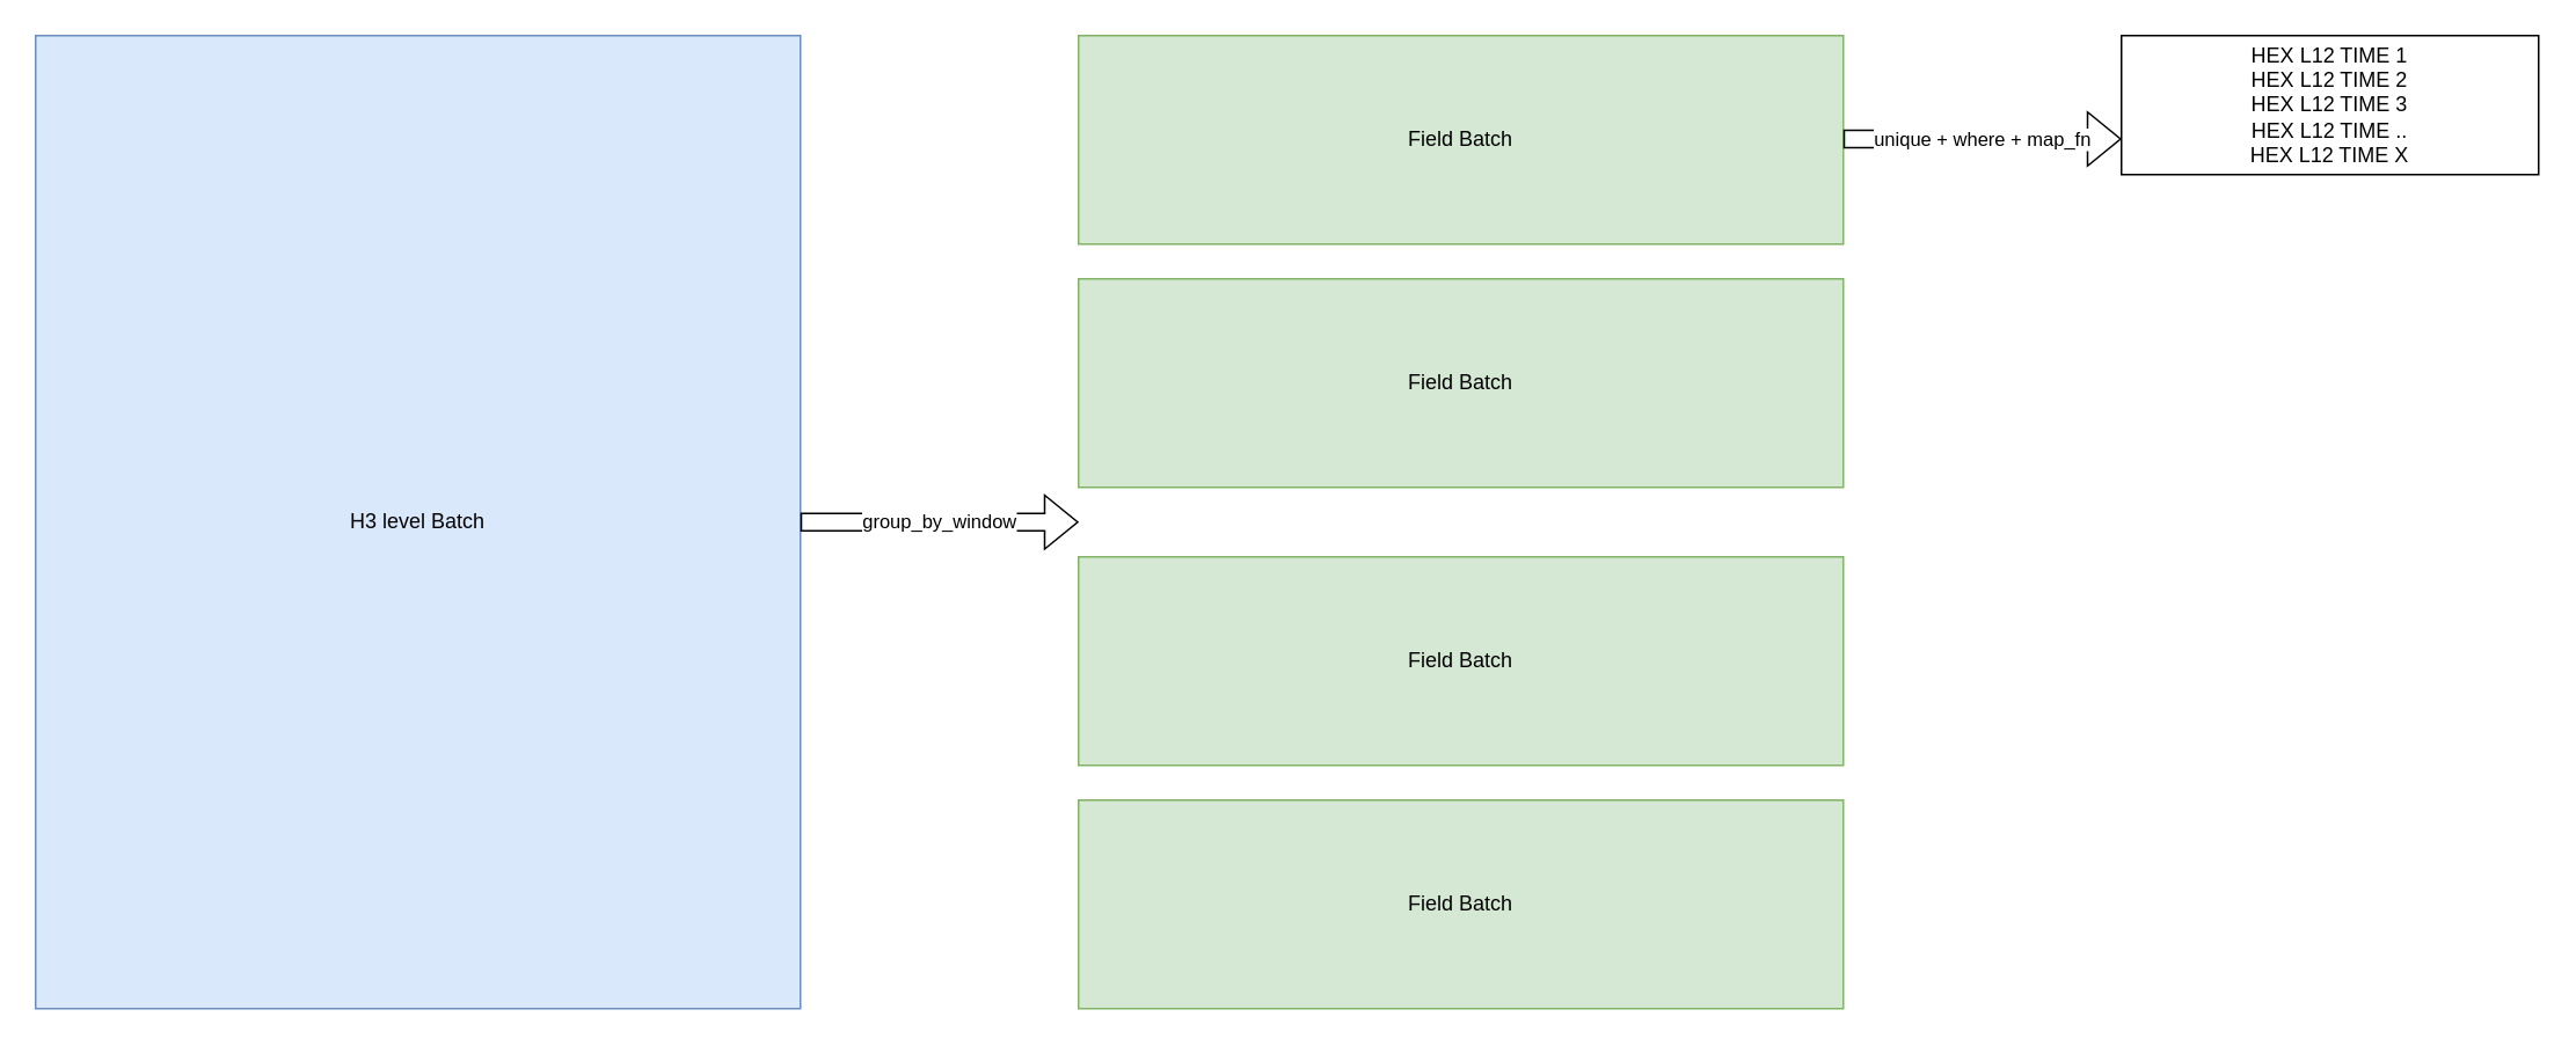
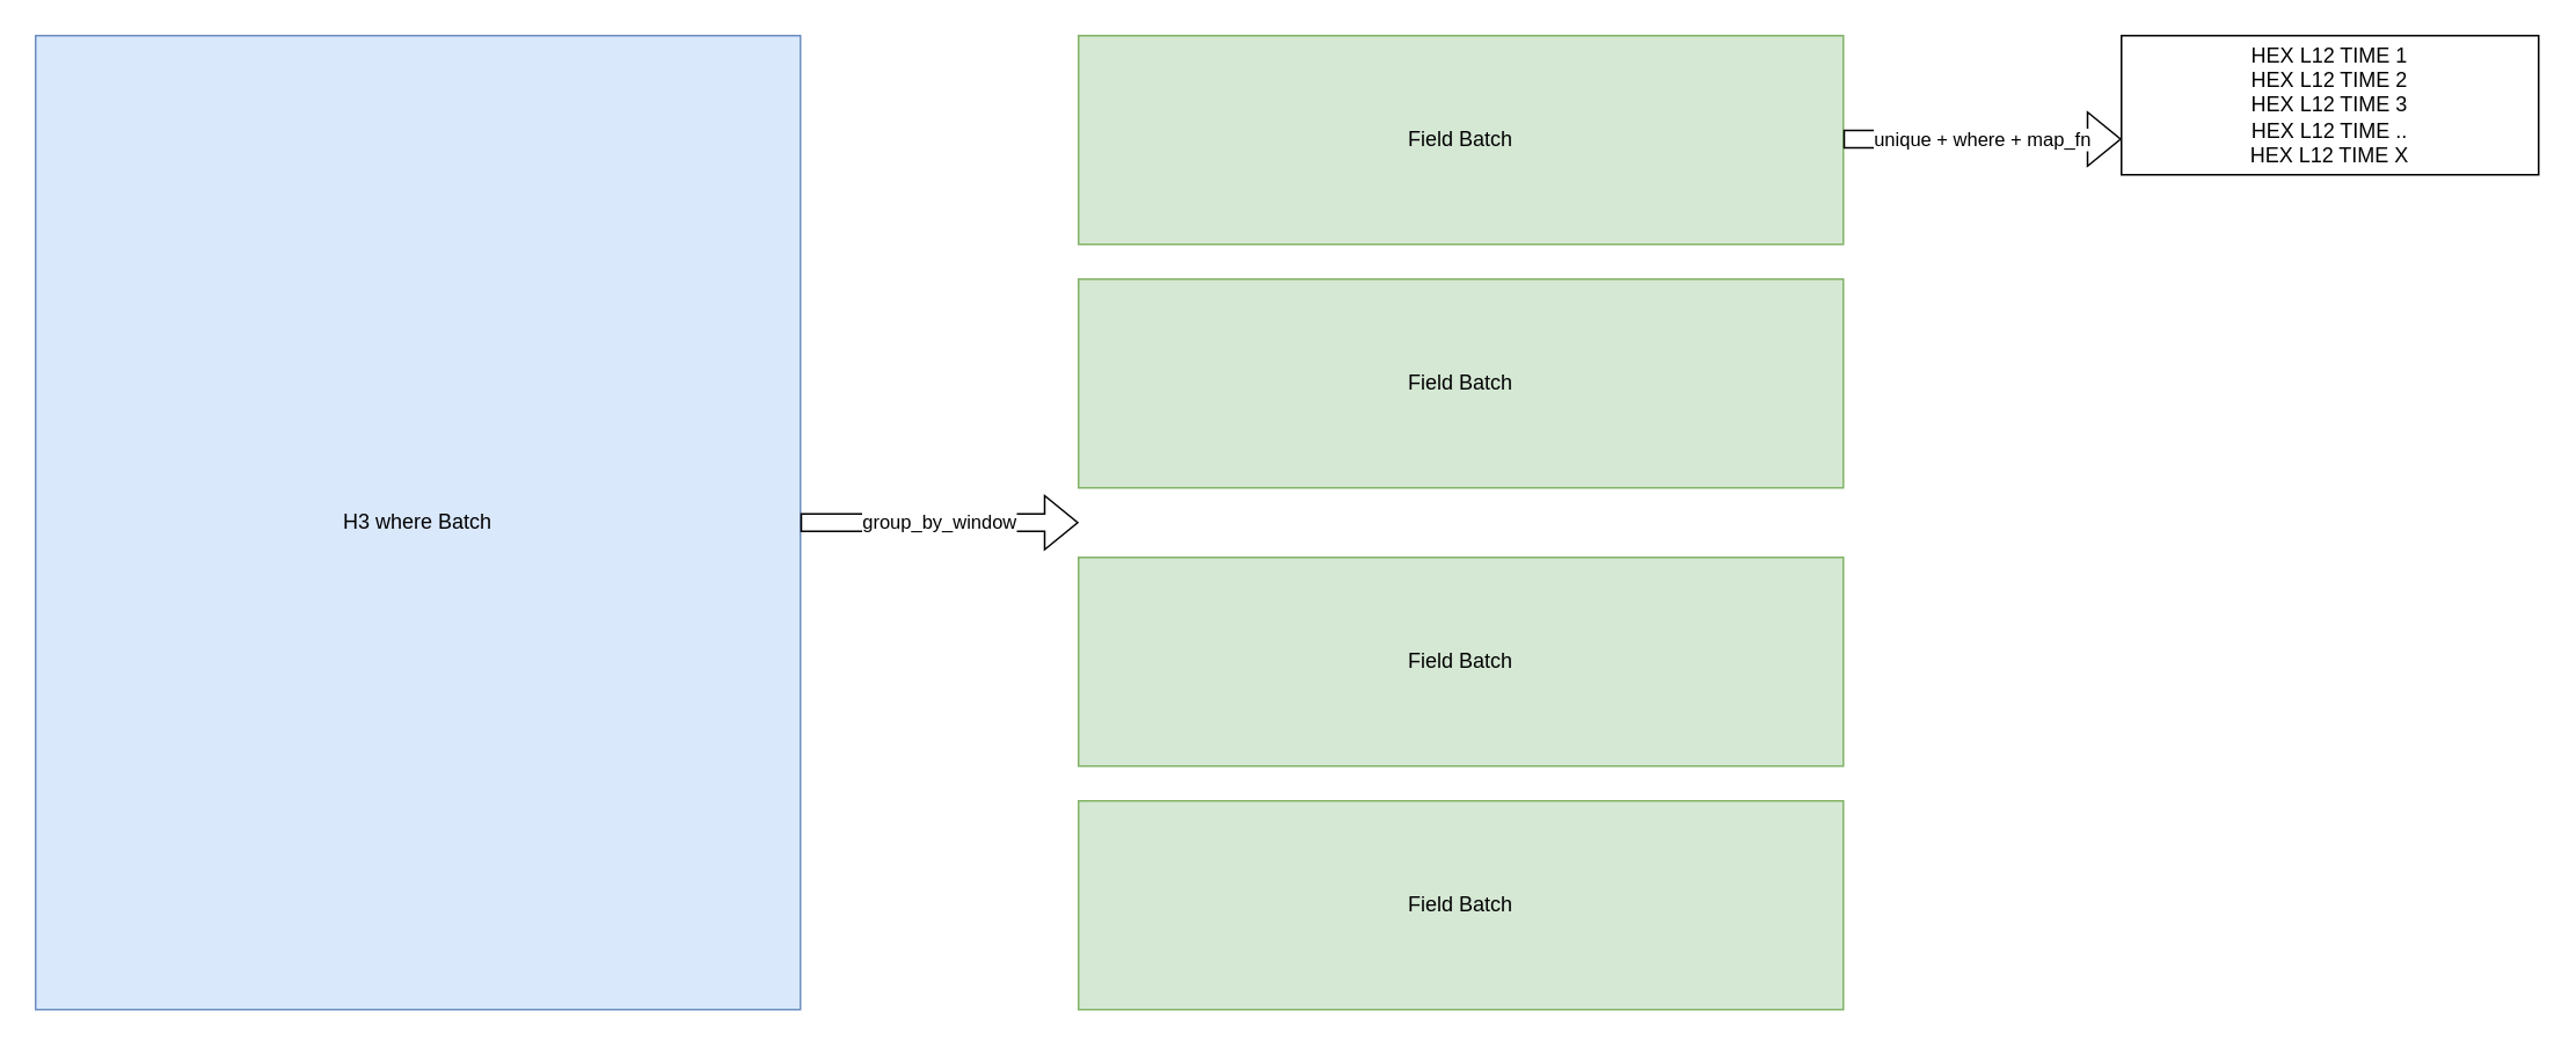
- <mxCell id="2" value="H3 level Batch" style="rounded=0;whiteSpace=wrap;html=1;fillColor=#dae8fc;strokeColor=#6c8ebf;" vertex="1" parent="1"><mxGeometry x="20" y="20" width="440" height="560" as="geometry" /></mxCell>
+ <mxCell id="2" value="H3 where Batch" style="rounded=0;whiteSpace=wrap;html=1;fillColor=#dae8fc;strokeColor=#6c8ebf;" vertex="1" parent="1"><mxGeometry x="20" y="20" width="440" height="560" as="geometry" /></mxCell>
